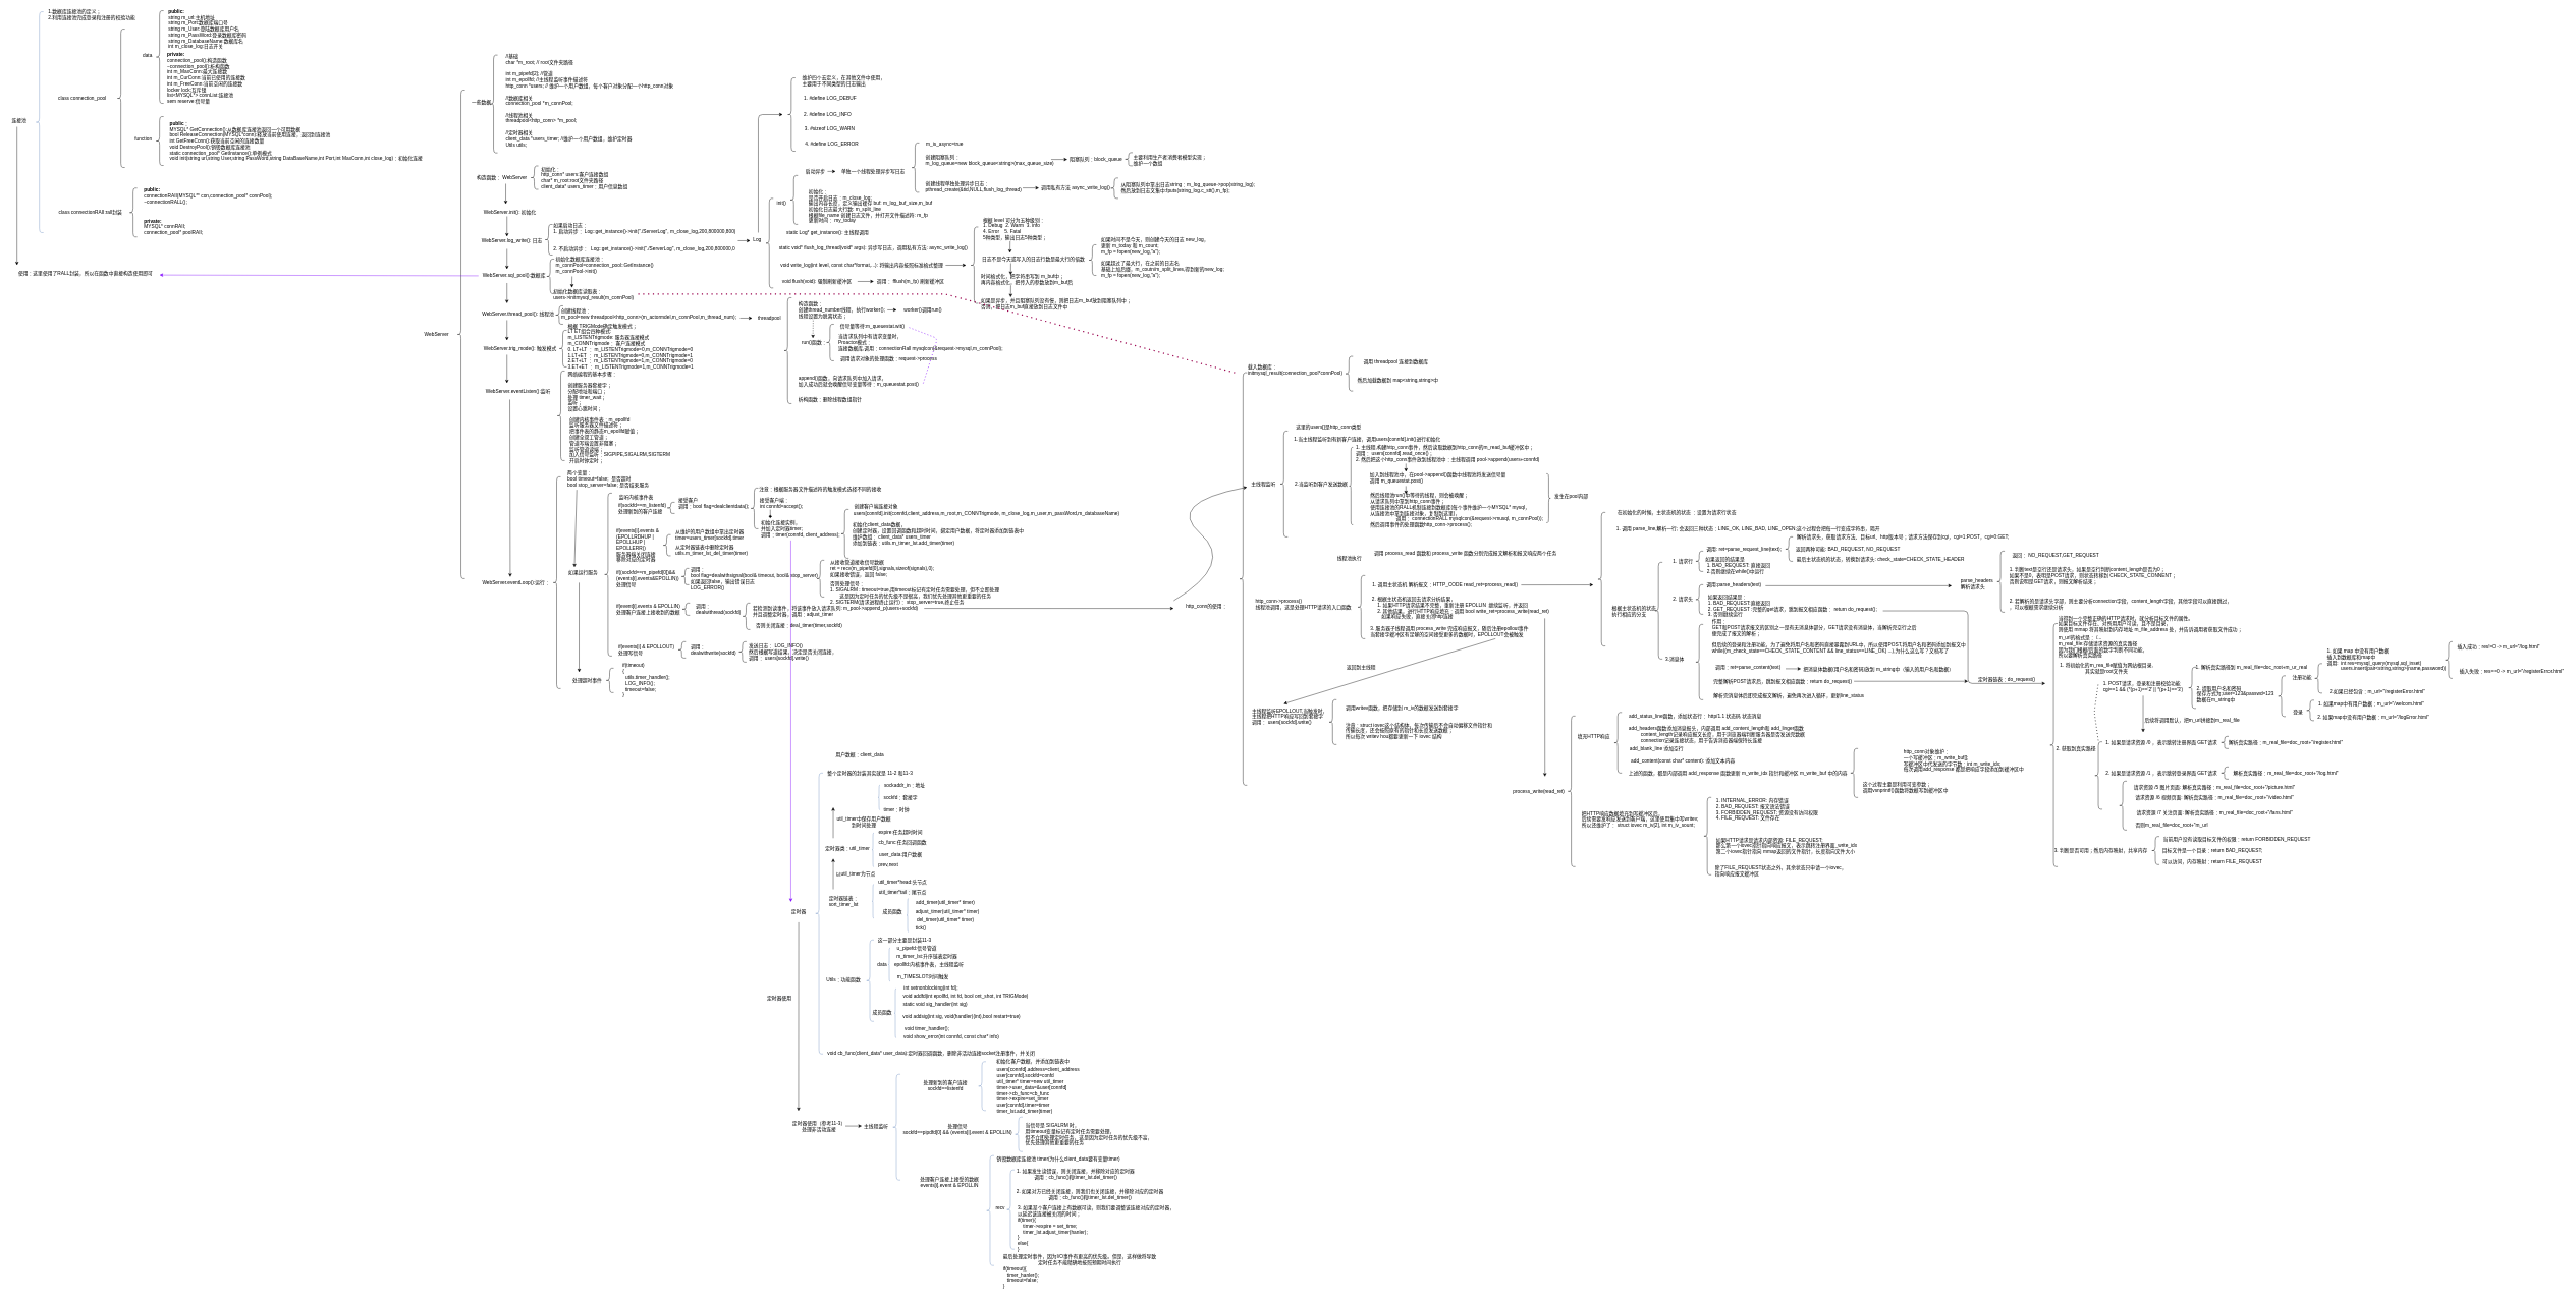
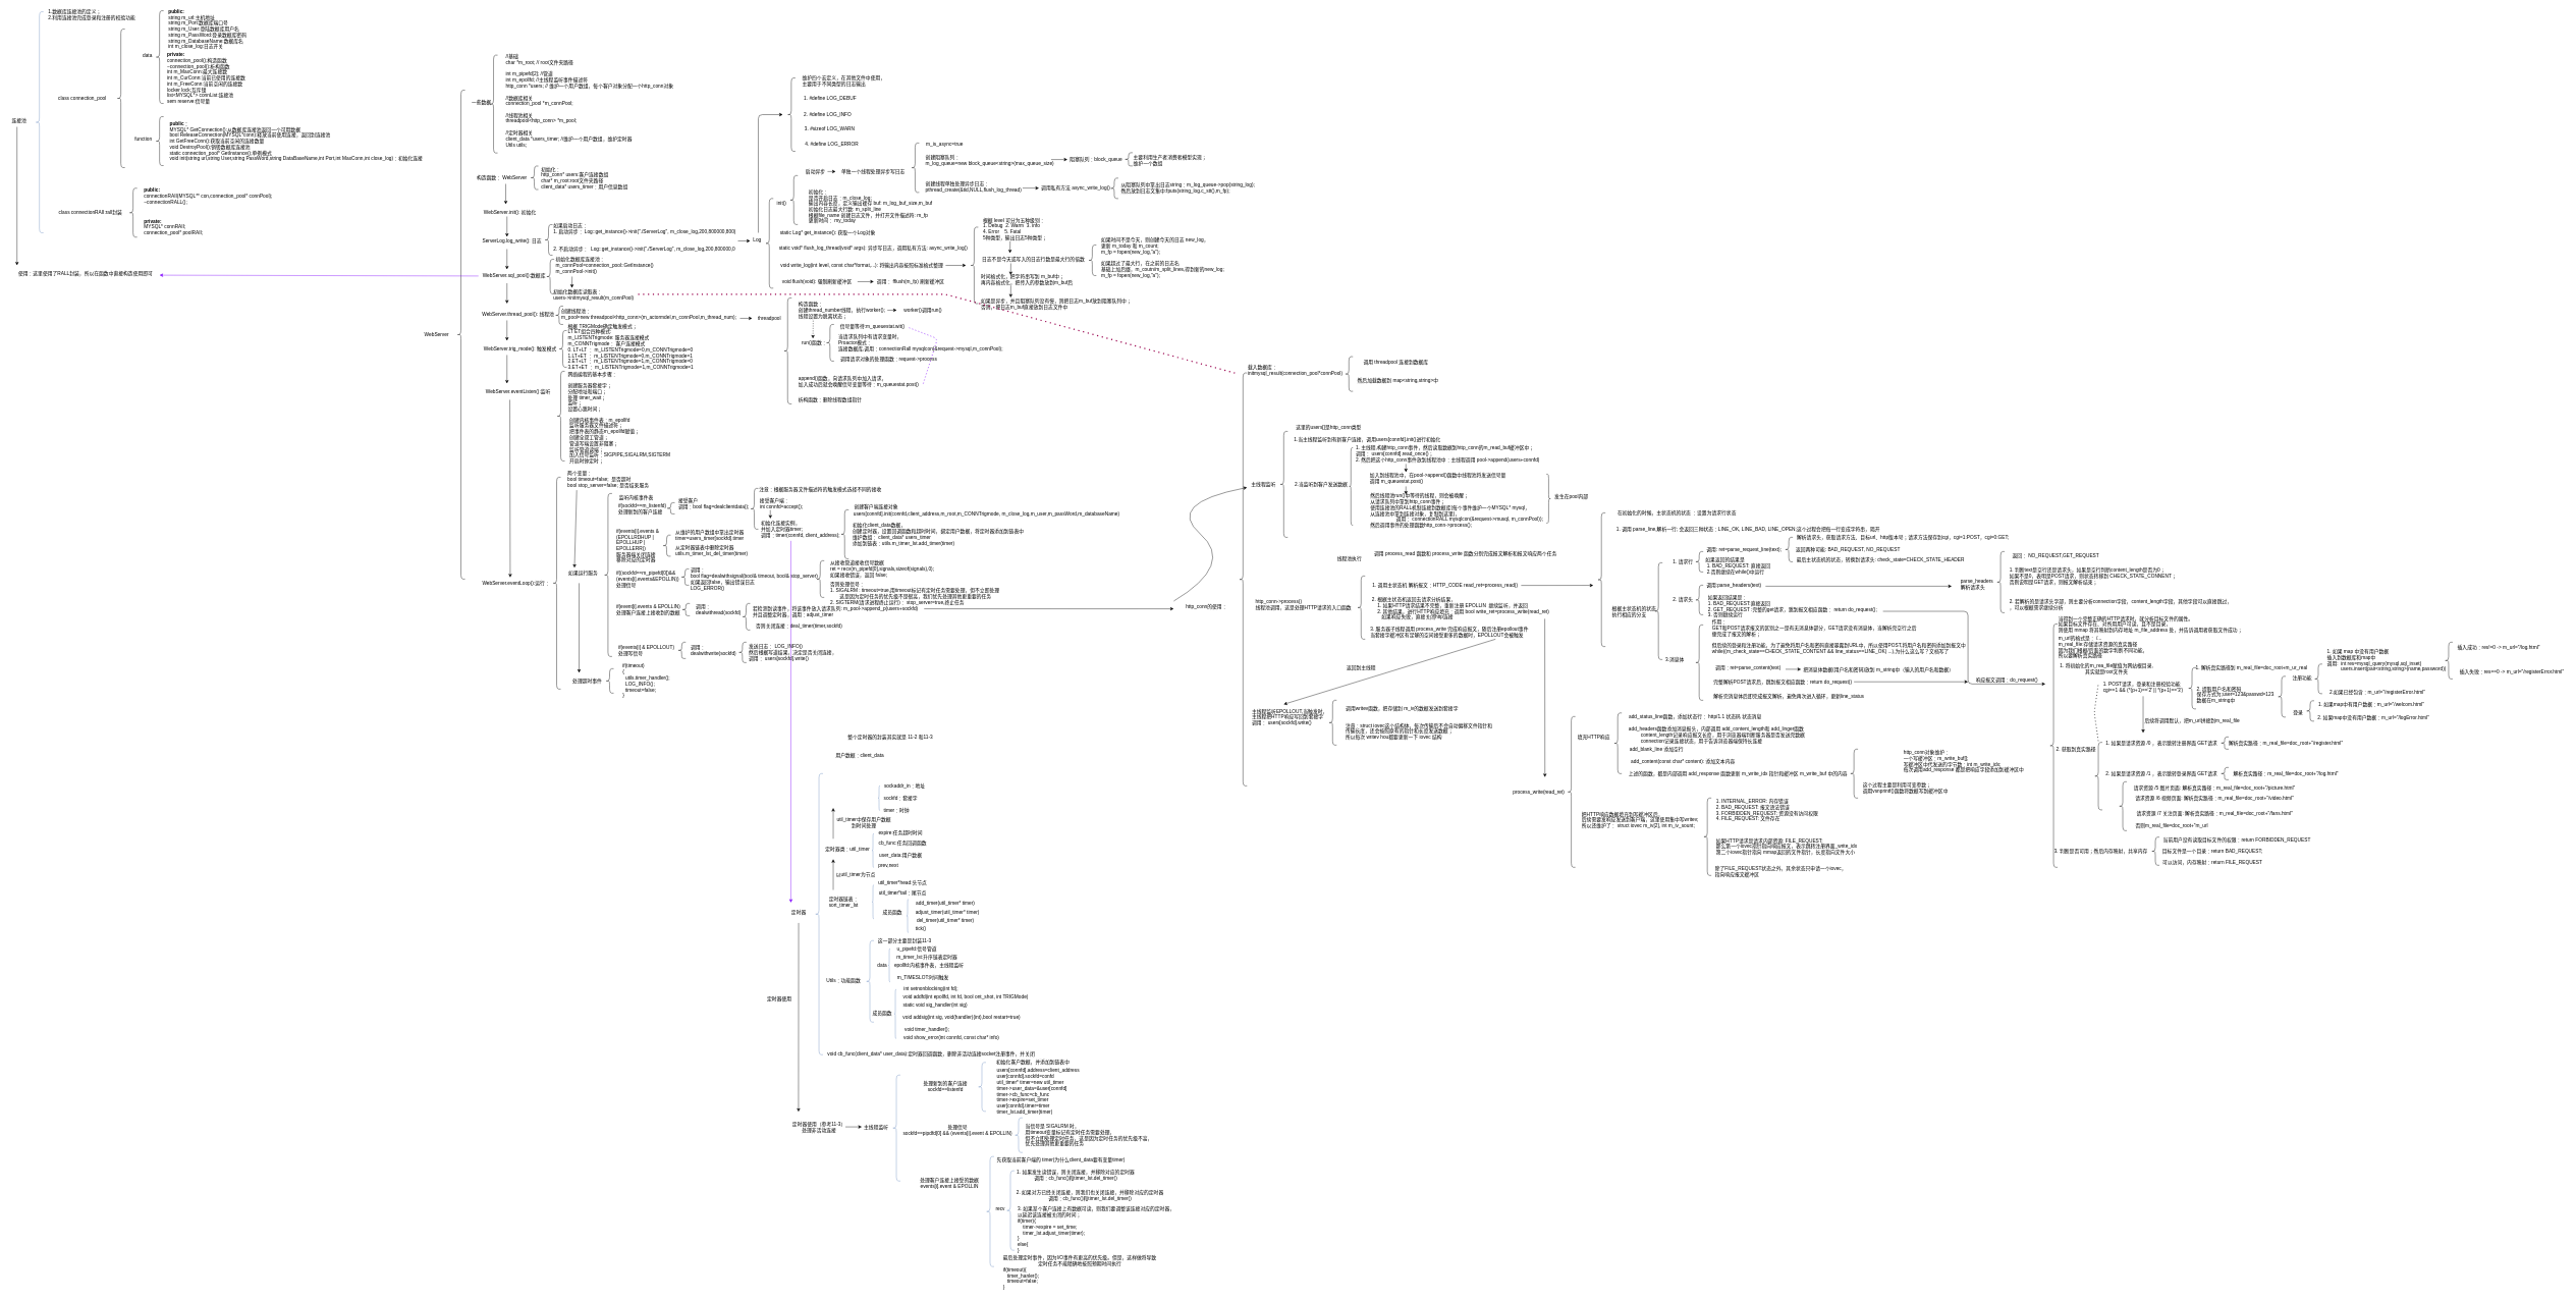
- <mxCell id="248" value="static Log* get_instance(): 主线程调用" style="text;html=1;align=center;verticalAlign=middle;resizable=0;points=[];autosize=1;" parent="1" vertex="1"><mxGeometry x="1905" y="560.89" width="250" height="20" as="geometry" /></mxCell>
+ <mxCell id="248" value="static Log* get_instance(): 获取一个Log对象" style="text;html=1;align=center;verticalAlign=middle;resizable=0;points=[];autosize=1;" parent="1" vertex="1"><mxGeometry x="1905" y="560.89" width="250" height="20" as="geometry" /></mxCell>
- <mxCell id="223" value="WebServer.log_write(): 日志" style="text;html=1;align=center;verticalAlign=middle;resizable=0;points=[];autosize=1;" parent="1" vertex="1"><mxGeometry x="1175" y="580.89" width="160" height="20" as="geometry" /></mxCell>
+ <mxCell id="223" value="ServerLog.log_write(): 日志" style="text;html=1;align=center;verticalAlign=middle;resizable=0;points=[];autosize=1;" parent="1" vertex="1"><mxGeometry x="1175" y="580.89" width="160" height="20" as="geometry" /></mxCell>
- <mxCell id="323" value="" style="endArrow=diamond;html=1;exitX=0.229;exitY=1.016;exitDx=0;exitDy=0;exitPerimeter=0;entryX=0.117;entryY=-0.031;entryDx=0;entryDy=0;entryPerimeter=0;" parent="1" source="320" target="322" edge="1"><mxGeometry width="50" height="50" relative="1" as="geometry"><mxPoint x="1980" y="1380.89" as="sourcePoint" /><mxPoint x="2030" y="1330.89" as="targetPoint" /></mxGeometry></mxCell>
+ <mxCell id="323" value="" style="endArrow=classic;html=1;exitX=0.229;exitY=1.016;exitDx=0;exitDy=0;exitPerimeter=0;entryX=0.117;entryY=-0.031;entryDx=0;entryDy=0;entryPerimeter=0;" parent="1" source="320" target="322" edge="1"><mxGeometry width="50" height="50" relative="1" as="geometry"><mxPoint x="1980" y="1380.89" as="sourcePoint" /><mxPoint x="2030" y="1330.89" as="targetPoint" /></mxGeometry></mxCell>
- <mxCell id="142" value="定时器链表：do_request()" style="text;html=1;align=center;verticalAlign=middle;resizable=0;points=[];autosize=1;" parent="1" vertex="1"><mxGeometry x="4840" y="1658.39" width="170" height="20" as="geometry" /></mxCell>
+ <mxCell id="142" value="响应报文调用：do_request()" style="text;html=1;align=center;verticalAlign=middle;resizable=0;points=[];autosize=1;" parent="1" vertex="1"><mxGeometry x="4840" y="1658.39" width="170" height="20" as="geometry" /></mxCell>
- <mxCell id="25" value="整个定时器的封装其实就是 11-2 和11-3" style="text;html=1;align=center;verticalAlign=middle;resizable=0;points=[];autosize=1;" parent="1" vertex="1"><mxGeometry x="2024" y="1888.39" width="220" height="20" as="geometry" /></mxCell>
+ <mxCell id="25" value="整个定时器的封装其实就是 11-2 和11-3" style="text;html=1;align=center;verticalAlign=middle;resizable=0;points=[];autosize=1;" parent="1" vertex="1"><mxGeometry x="2074" y="1798.39" width="220" height="20" as="geometry" /></mxCell>
- <mxCell id="62" value="销毁数据库连接池 timer(为什么client_data要有变量timer)&lt;br&gt;" style="text;html=1;align=left;verticalAlign=middle;resizable=0;points=[];autosize=1;" parent="1" vertex="1"><mxGeometry x="2444" y="2838.39" width="330" height="20" as="geometry" /></mxCell>
+ <mxCell id="62" value="先获取当前客户端的 timer(为什么client_data要有变量timer)&lt;br&gt;" style="text;html=1;align=left;verticalAlign=middle;resizable=0;points=[];autosize=1;" parent="1" vertex="1"><mxGeometry x="2444" y="2838.39" width="330" height="20" as="geometry" /></mxCell>
- <mxCell id="65" value="3. 如果某个客户连接上有数据可读，则我们要调整该连接对应的定时器，&lt;br&gt;&lt;div style=&quot;text-align: left&quot;&gt;&lt;span&gt;以延迟该连接被关闭的时间；&lt;/span&gt;&lt;/div&gt;&lt;div style=&quot;text-align: left&quot;&gt;&lt;span&gt;if(timer){&lt;/span&gt;&lt;/div&gt;&lt;div style=&quot;text-align: left&quot;&gt;&lt;span&gt;&amp;nbsp; &amp;nbsp; timer-&amp;gt;expire = set_time;&lt;/span&gt;&lt;/div&gt;&lt;div style=&quot;text-align: left&quot;&gt;&lt;span&gt;&amp;nbsp; &amp;nbsp; timer_lst.adjust_timer(hanler);&lt;/span&gt;&lt;/div&gt;&lt;div style=&quot;text-align: left&quot;&gt;&lt;span&gt;}&lt;/span&gt;&lt;/div&gt;&lt;div style=&quot;text-align: left&quot;&gt;else{&lt;/div&gt;&lt;div style=&quot;text-align: left&quot;&gt;}&lt;/div&gt;" style="text;html=1;align=center;verticalAlign=middle;resizable=0;points=[];autosize=1;" parent="1" vertex="1"><mxGeometry x="2489" y="2958.39" width="400" height="120" as="geometry" /></mxCell>
+ <mxCell id="65" value="3. 如果某个客户连接上有数据可读，则我们要调整该连接对应的定时器，&lt;br&gt;&lt;div style=&quot;text-align: left&quot;&gt;&lt;span&gt;以延迟该连接被关闭的时间；&lt;/span&gt;&lt;/div&gt;&lt;div style=&quot;text-align: left&quot;&gt;&lt;span&gt;if(timer){&lt;/span&gt;&lt;/div&gt;&lt;div style=&quot;text-align: left&quot;&gt;&lt;span&gt;&amp;nbsp; &amp;nbsp; timer-&amp;gt;expire = set_time;&lt;/span&gt;&lt;/div&gt;&lt;div style=&quot;text-align: left&quot;&gt;&lt;span&gt;&amp;nbsp; &amp;nbsp; timer_lst.adjust_timer(timer);&lt;/span&gt;&lt;/div&gt;&lt;div style=&quot;text-align: left&quot;&gt;&lt;span&gt;}&lt;/span&gt;&lt;/div&gt;&lt;div style=&quot;text-align: left&quot;&gt;else{&lt;/div&gt;&lt;div style=&quot;text-align: left&quot;&gt;}&lt;/div&gt;" style="text;html=1;align=center;verticalAlign=middle;resizable=0;points=[];autosize=1;" parent="1" vertex="1"><mxGeometry x="2489" y="2958.39" width="400" height="120" as="geometry" /></mxCell>
